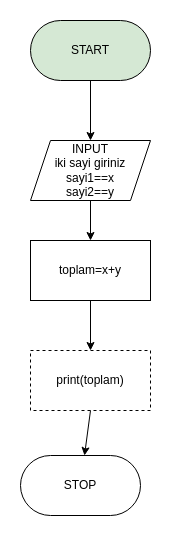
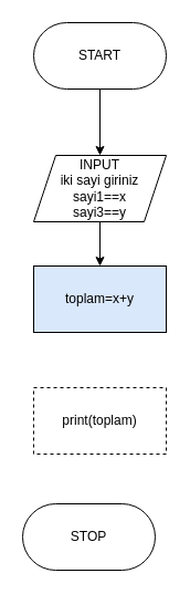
- <mxCell id="11" value="START" style="rounded=1;whiteSpace=wrap;html=1;arcSize=50;fillColor=#d5e8d4;" vertex="1" parent="1"><mxGeometry x="30" y="20" width="120" height="60" as="geometry" /></mxCell>
+ <mxCell id="11" value="START" style="rounded=1;whiteSpace=wrap;html=1;arcSize=50;" vertex="1" parent="1"><mxGeometry x="30" y="20" width="120" height="60" as="geometry" /></mxCell>
- <mxCell id="3" value="INPUT&lt;br&gt;iki sayi giriniz&lt;br&gt;sayi1==x&lt;br&gt;sayi2==y" style="shape=parallelogram;perimeter=parallelogramPerimeter;whiteSpace=wrap;html=1;fixedSize=1;" vertex="1" parent="1"><mxGeometry x="30" y="140" width="120" height="60" as="geometry" /></mxCell>
+ <mxCell id="3" value="INPUT&lt;br&gt;iki sayi giriniz&lt;br&gt;sayi1==x&lt;br&gt;sayi3==y" style="shape=parallelogram;perimeter=parallelogramPerimeter;whiteSpace=wrap;html=1;fixedSize=1;" vertex="1" parent="1"><mxGeometry x="30" y="140" width="120" height="60" as="geometry" /></mxCell>
- <mxCell id="6" value="toplam=x+y" style="rounded=0;whiteSpace=wrap;html=1;" vertex="1" parent="1"><mxGeometry x="30" y="240" width="120" height="60" as="geometry" /></mxCell>
+ <mxCell id="6" value="toplam=x+y" style="rounded=0;whiteSpace=wrap;html=1;fillColor=#dae8fc;" vertex="1" parent="1"><mxGeometry x="30" y="240" width="120" height="60" as="geometry" /></mxCell>
- <mxCell id="7" value="" style="endArrow=classic;html=1;rounded=0;exitX=0.5;exitY=1;exitDx=0;exitDy=0;" edge="1" parent="1" source="6" target="8"><mxGeometry width="50" height="50" relative="1" as="geometry"><mxPoint x="100" y="360" as="sourcePoint" /><mxPoint x="90" y="460" as="targetPoint" /></mxGeometry></mxCell>
- <mxCell id="9" value="" style="endArrow=classic;html=1;rounded=0;exitX=0.5;exitY=1;exitDx=0;exitDy=0;" edge="1" parent="1" source="8" target="10"><mxGeometry width="50" height="50" relative="1" as="geometry"><mxPoint x="100" y="440" as="sourcePoint" /><mxPoint x="90" y="560" as="targetPoint" /></mxGeometry></mxCell>
